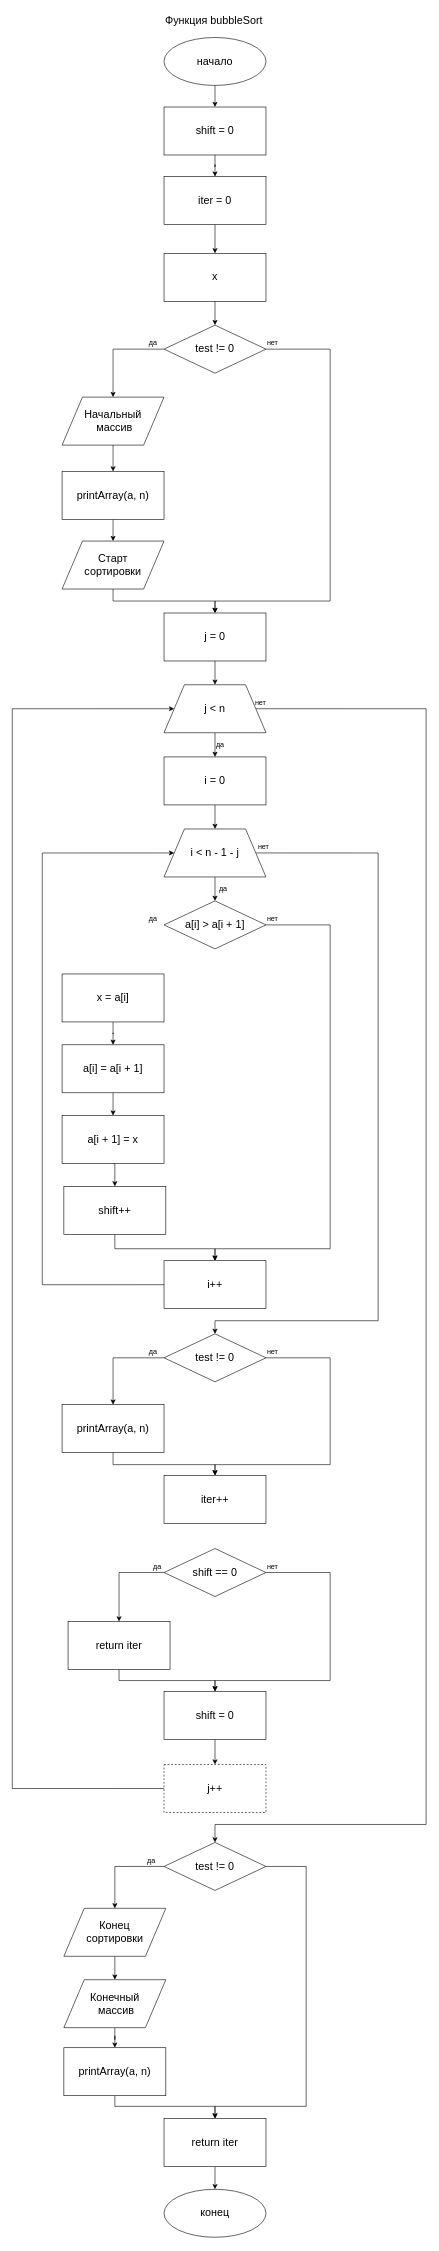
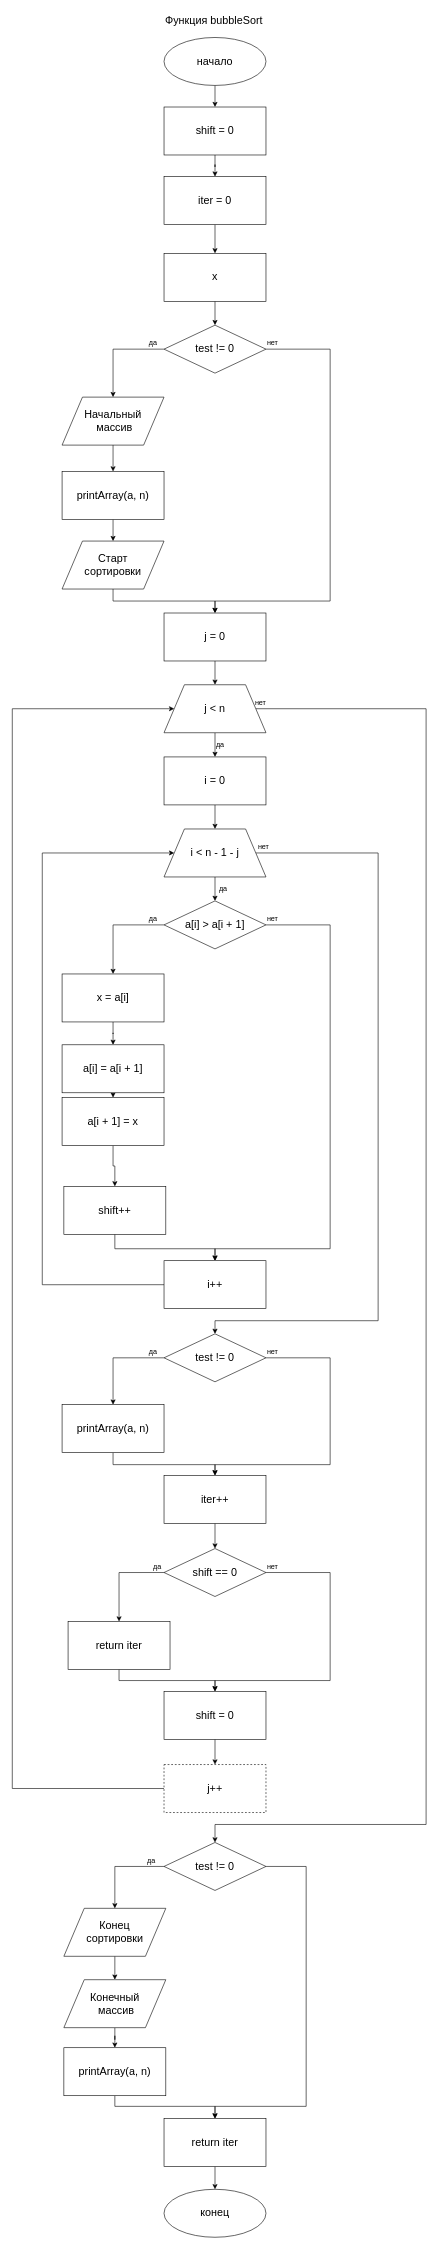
+ <mxCell id="32" style="edgeStyle=orthogonalEdgeStyle;rounded=0;orthogonalLoop=1;jettySize=auto;html=1;exitX=0;exitY=0.5;exitDx=0;exitDy=0;entryX=0.5;entryY=0;entryDx=0;entryDy=0;" edge="1" parent="1" source="34" target="36"><mxGeometry relative="1" as="geometry" /></mxCell>
- <mxCell id="40" value="&lt;span style=&quot;font-size: 18px&quot;&gt;a[i + 1] = x&lt;/span&gt;" style="rounded=0;whiteSpace=wrap;html=1;" vertex="1" parent="1"><mxGeometry x="103" y="1858.95" width="170" height="80" as="geometry" /></mxCell>
+ <mxCell id="40" value="&lt;span style=&quot;font-size: 18px&quot;&gt;a[i + 1] = x&lt;/span&gt;" style="rounded=0;whiteSpace=wrap;html=1;" vertex="1" parent="1"><mxGeometry x="103" y="1828.95" width="170" height="80" as="geometry" /></mxCell>
+ <mxCell id="54" style="edgeStyle=orthogonalEdgeStyle;rounded=0;orthogonalLoop=1;jettySize=auto;html=1;exitX=0.5;exitY=1;exitDx=0;exitDy=0;" edge="1" parent="1" source="55" target="58"><mxGeometry relative="1" as="geometry" /></mxCell>
